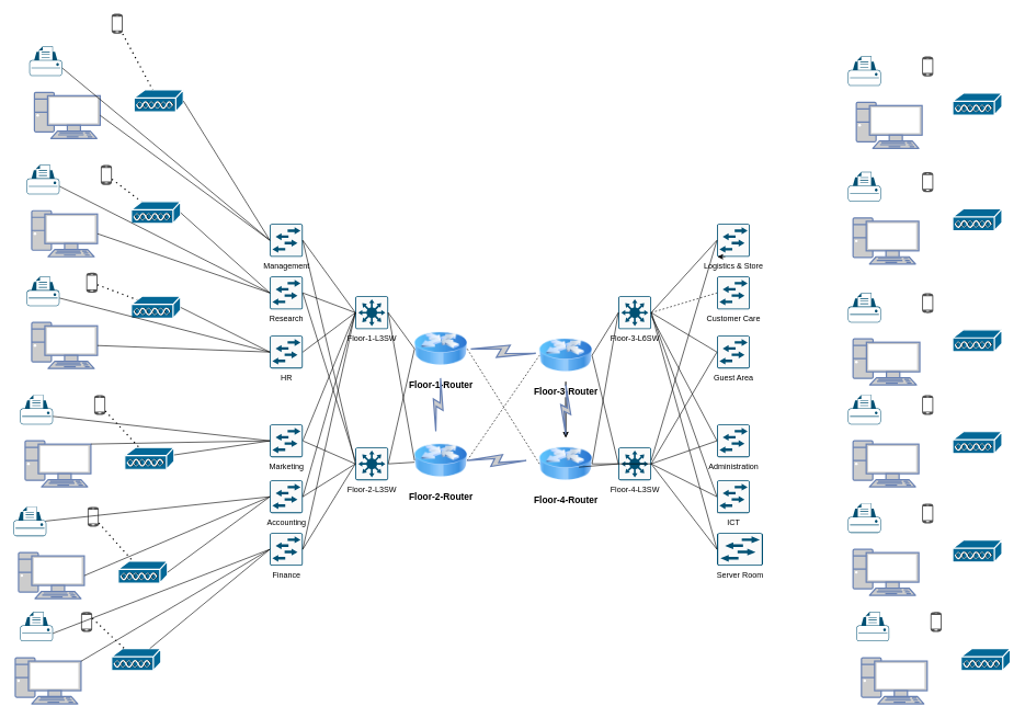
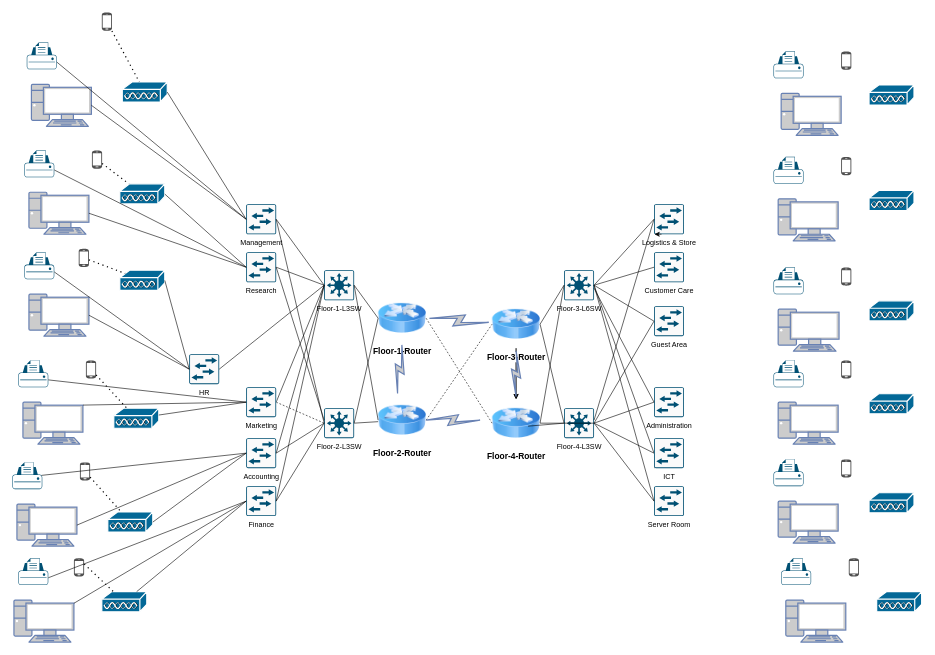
- <mxCell id="44" value="" style="endArrow=none;html=1;rounded=0;exitX=1;exitY=0.5;exitDx=0;exitDy=0;exitPerimeter=0;entryX=0;entryY=0.5;entryDx=0;entryDy=0;entryPerimeter=0;dashed=1;" edge="1" parent="1" source="10" target="18"><mxGeometry width="50" height="50" relative="1" as="geometry"><mxPoint x="1120" y="430" as="sourcePoint" /><mxPoint x="1170" y="380" as="targetPoint" /></mxGeometry></mxCell>
+ <mxCell id="44" value="" style="endArrow=none;html=1;rounded=0;exitX=1;exitY=0.5;exitDx=0;exitDy=0;exitPerimeter=0;entryX=0;entryY=0.5;entryDx=0;entryDy=0;entryPerimeter=0;" edge="1" parent="1" source="10" target="18"><mxGeometry width="50" height="50" relative="1" as="geometry"><mxPoint x="1120" y="430" as="sourcePoint" /><mxPoint x="1170" y="380" as="targetPoint" /></mxGeometry></mxCell>
- <mxCell id="14" value="HR" style="sketch=0;points=[[0.015,0.015,0],[0.985,0.015,0],[0.985,0.985,0],[0.015,0.985,0],[0.25,0,0],[0.5,0,0],[0.75,0,0],[1,0.25,0],[1,0.5,0],[1,0.75,0],[0.75,1,0],[0.5,1,0],[0.25,1,0],[0,0.75,0],[0,0.5,0],[0,0.25,0]];verticalLabelPosition=bottom;html=1;verticalAlign=top;aspect=fixed;align=center;pointerEvents=1;shape=mxgraph.cisco19.rect;prIcon=l2_switch;fillColor=#FAFAFA;strokeColor=#005073;" vertex="1" parent="1"><mxGeometry x="410" y="510" width="50" height="50" as="geometry" /></mxCell>
+ <mxCell id="14" value="HR" style="sketch=0;points=[[0.015,0.015,0],[0.985,0.015,0],[0.985,0.985,0],[0.015,0.985,0],[0.25,0,0],[0.5,0,0],[0.75,0,0],[1,0.25,0],[1,0.5,0],[1,0.75,0],[0.75,1,0],[0.5,1,0],[0.25,1,0],[0,0.75,0],[0,0.5,0],[0,0.25,0]];verticalLabelPosition=bottom;html=1;verticalAlign=top;aspect=fixed;align=center;pointerEvents=1;shape=mxgraph.cisco19.rect;prIcon=l2_switch;fillColor=#FAFAFA;strokeColor=#005073;" vertex="1" parent="1"><mxGeometry x="315" y="590" width="50" height="50" as="geometry" /></mxCell>
- <mxCell id="41" value="" style="endArrow=none;html=1;rounded=0;entryX=0;entryY=0.5;entryDx=0;entryDy=0;entryPerimeter=0;exitX=1;exitY=0.5;exitDx=0;exitDy=0;exitPerimeter=0;" edge="1" parent="1" source="61" target="9"><mxGeometry width="50" height="50" relative="1" as="geometry"><mxPoint x="540" y="465" as="sourcePoint" /><mxPoint x="570" y="505" as="targetPoint" /></mxGeometry></mxCell>
+ <mxCell id="41" value="" style="endArrow=none;html=1;rounded=0;entryX=0;entryY=0.5;entryDx=0;entryDy=0;entryPerimeter=0;exitX=1;exitY=0.5;exitDx=0;exitDy=0;exitPerimeter=0;dashed=1;" edge="1" parent="1" source="61" target="9"><mxGeometry width="50" height="50" relative="1" as="geometry"><mxPoint x="540" y="465" as="sourcePoint" /><mxPoint x="570" y="505" as="targetPoint" /></mxGeometry></mxCell>
- <mxCell id="21" value="Server Room" style="sketch=0;points=[[0.015,0.015,0],[0.985,0.015,0],[0.985,0.985,0],[0.015,0.985,0],[0.25,0,0],[0.5,0,0],[0.75,0,0],[1,0.25,0],[1,0.5,0],[1,0.75,0],[0.75,1,0],[0.5,1,0],[0.25,1,0],[0,0.75,0],[0,0.5,0],[0,0.25,0]];verticalLabelPosition=bottom;html=1;verticalAlign=top;aspect=fixed;align=center;pointerEvents=1;shape=mxgraph.cisco19.rect;prIcon=l2_switch;fillColor=#FAFAFA;strokeColor=#005073;" vertex="1" parent="1"><mxGeometry x="1090" y="810" width="70" height="50" as="geometry" /></mxCell>
+ <mxCell id="21" value="Server Room" style="sketch=0;points=[[0.015,0.015,0],[0.985,0.015,0],[0.985,0.985,0],[0.015,0.985,0],[0.25,0,0],[0.5,0,0],[0.75,0,0],[1,0.25,0],[1,0.5,0],[1,0.75,0],[0.75,1,0],[0.5,1,0],[0.25,1,0],[0,0.75,0],[0,0.5,0],[0,0.25,0]];verticalLabelPosition=bottom;html=1;verticalAlign=top;aspect=fixed;align=center;pointerEvents=1;shape=mxgraph.cisco19.rect;prIcon=l2_switch;fillColor=#FAFAFA;strokeColor=#005073;" vertex="1" parent="1"><mxGeometry x="1090" y="810" width="50" height="50" as="geometry" /></mxCell>
